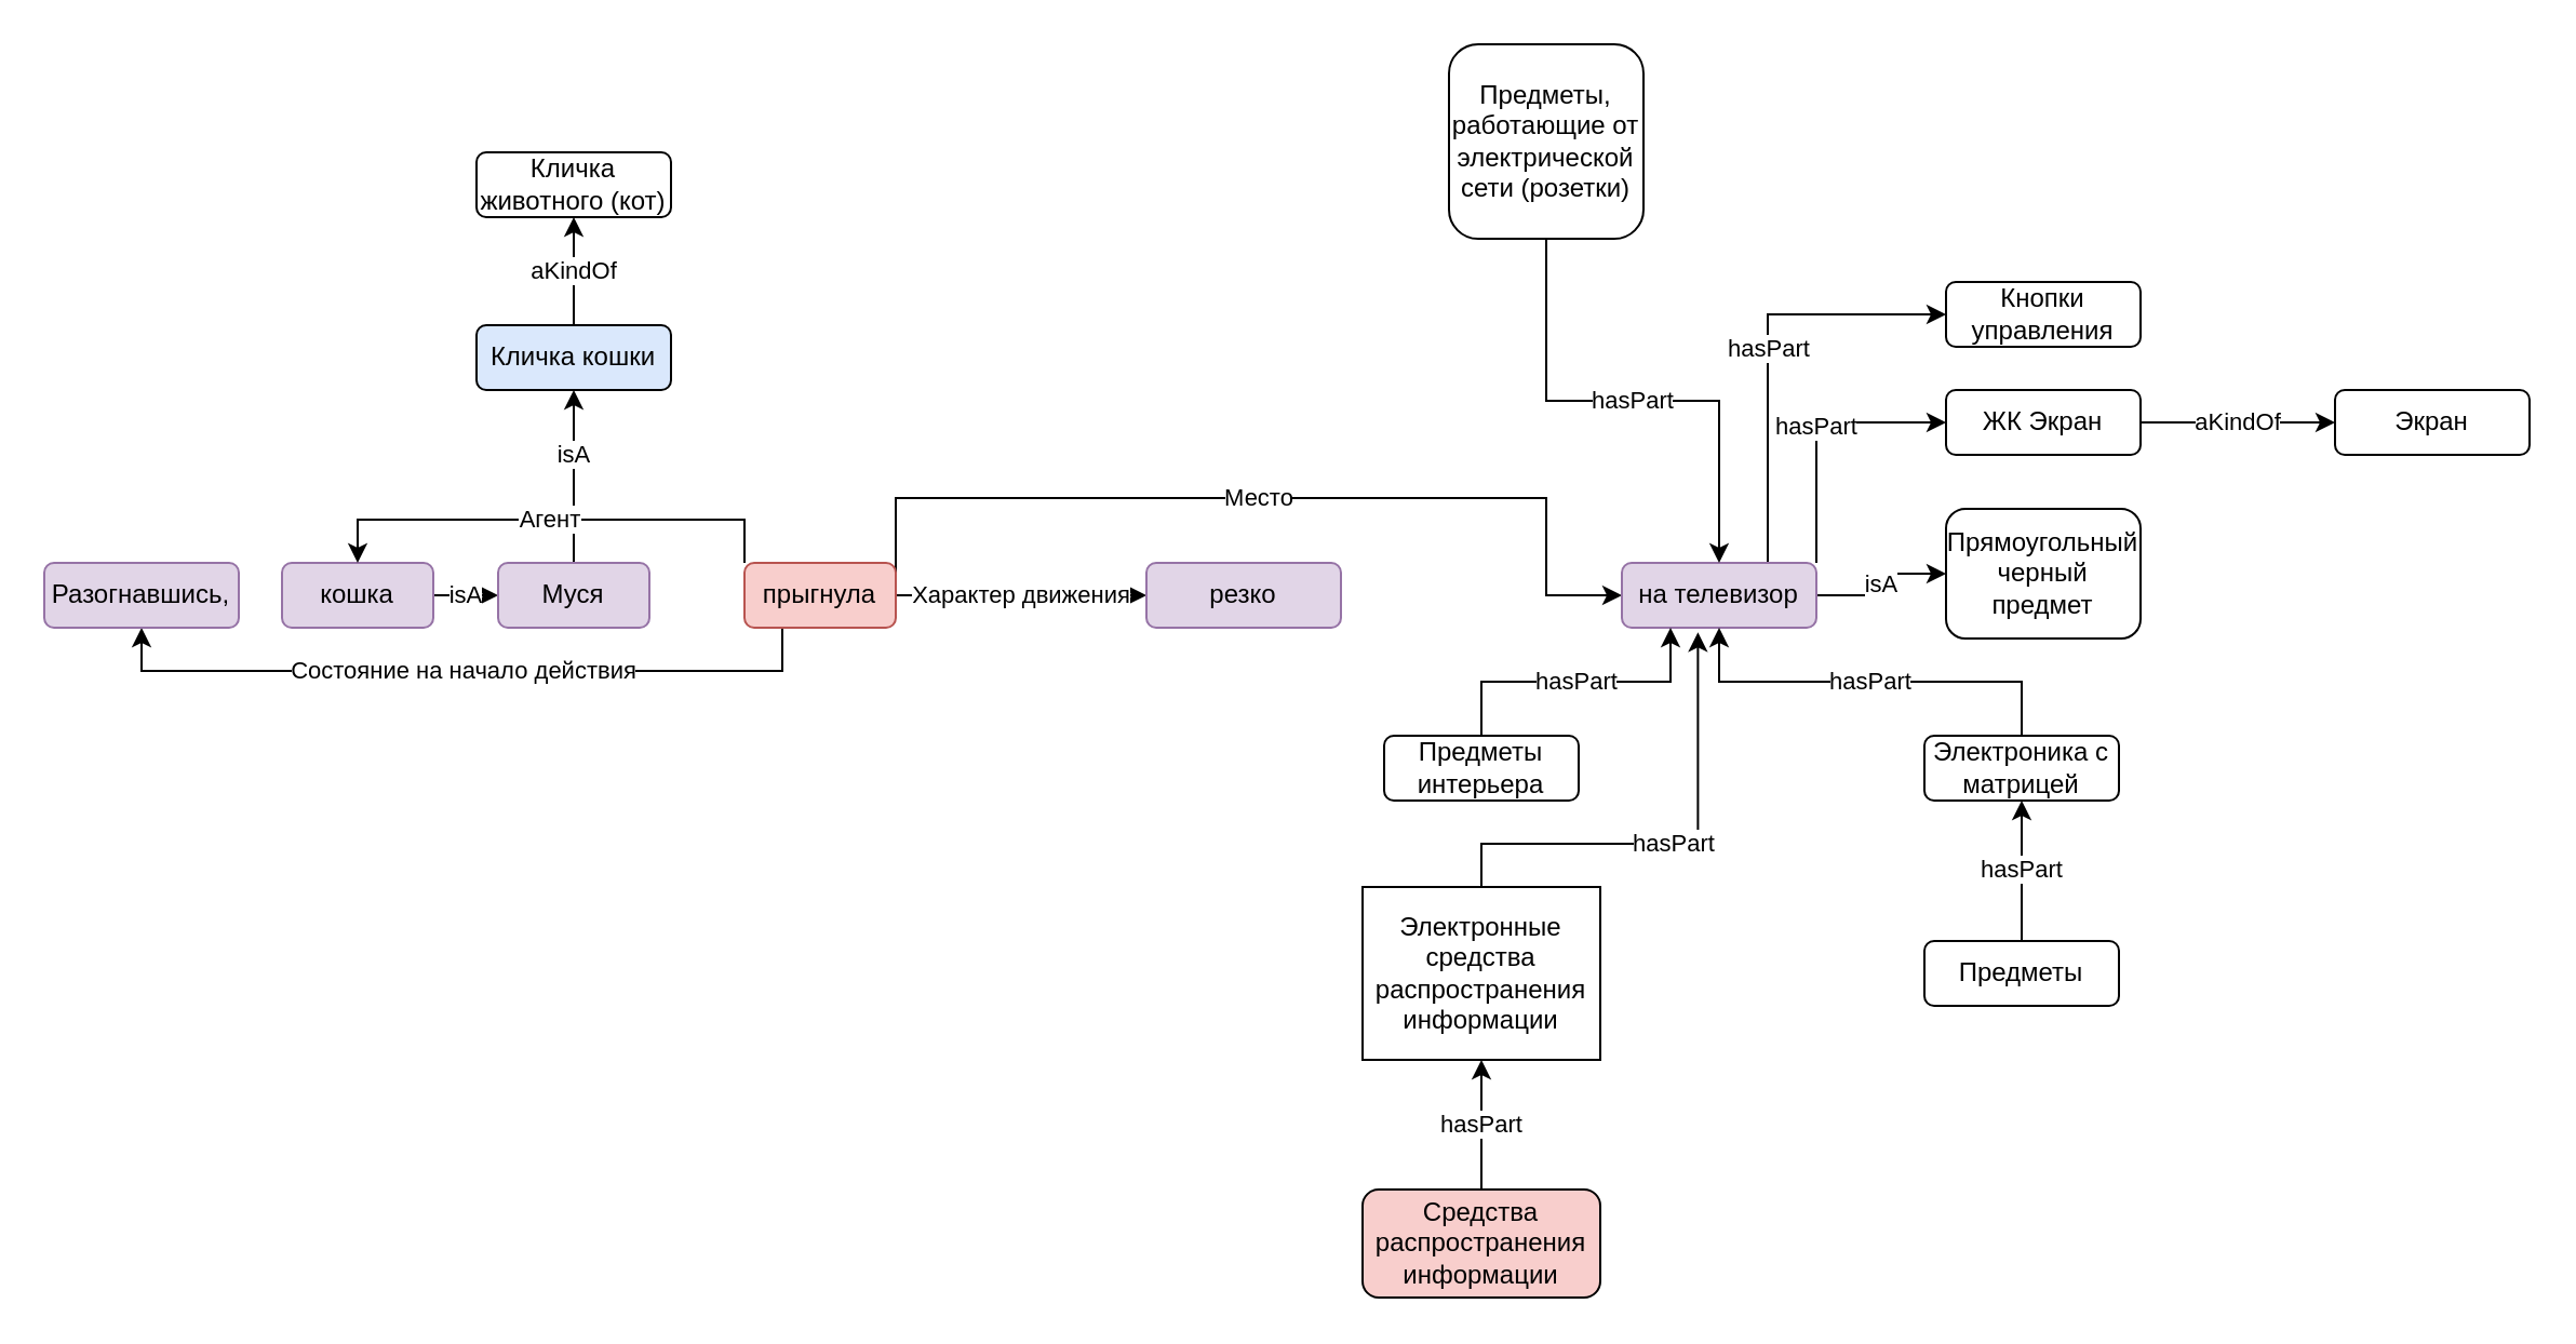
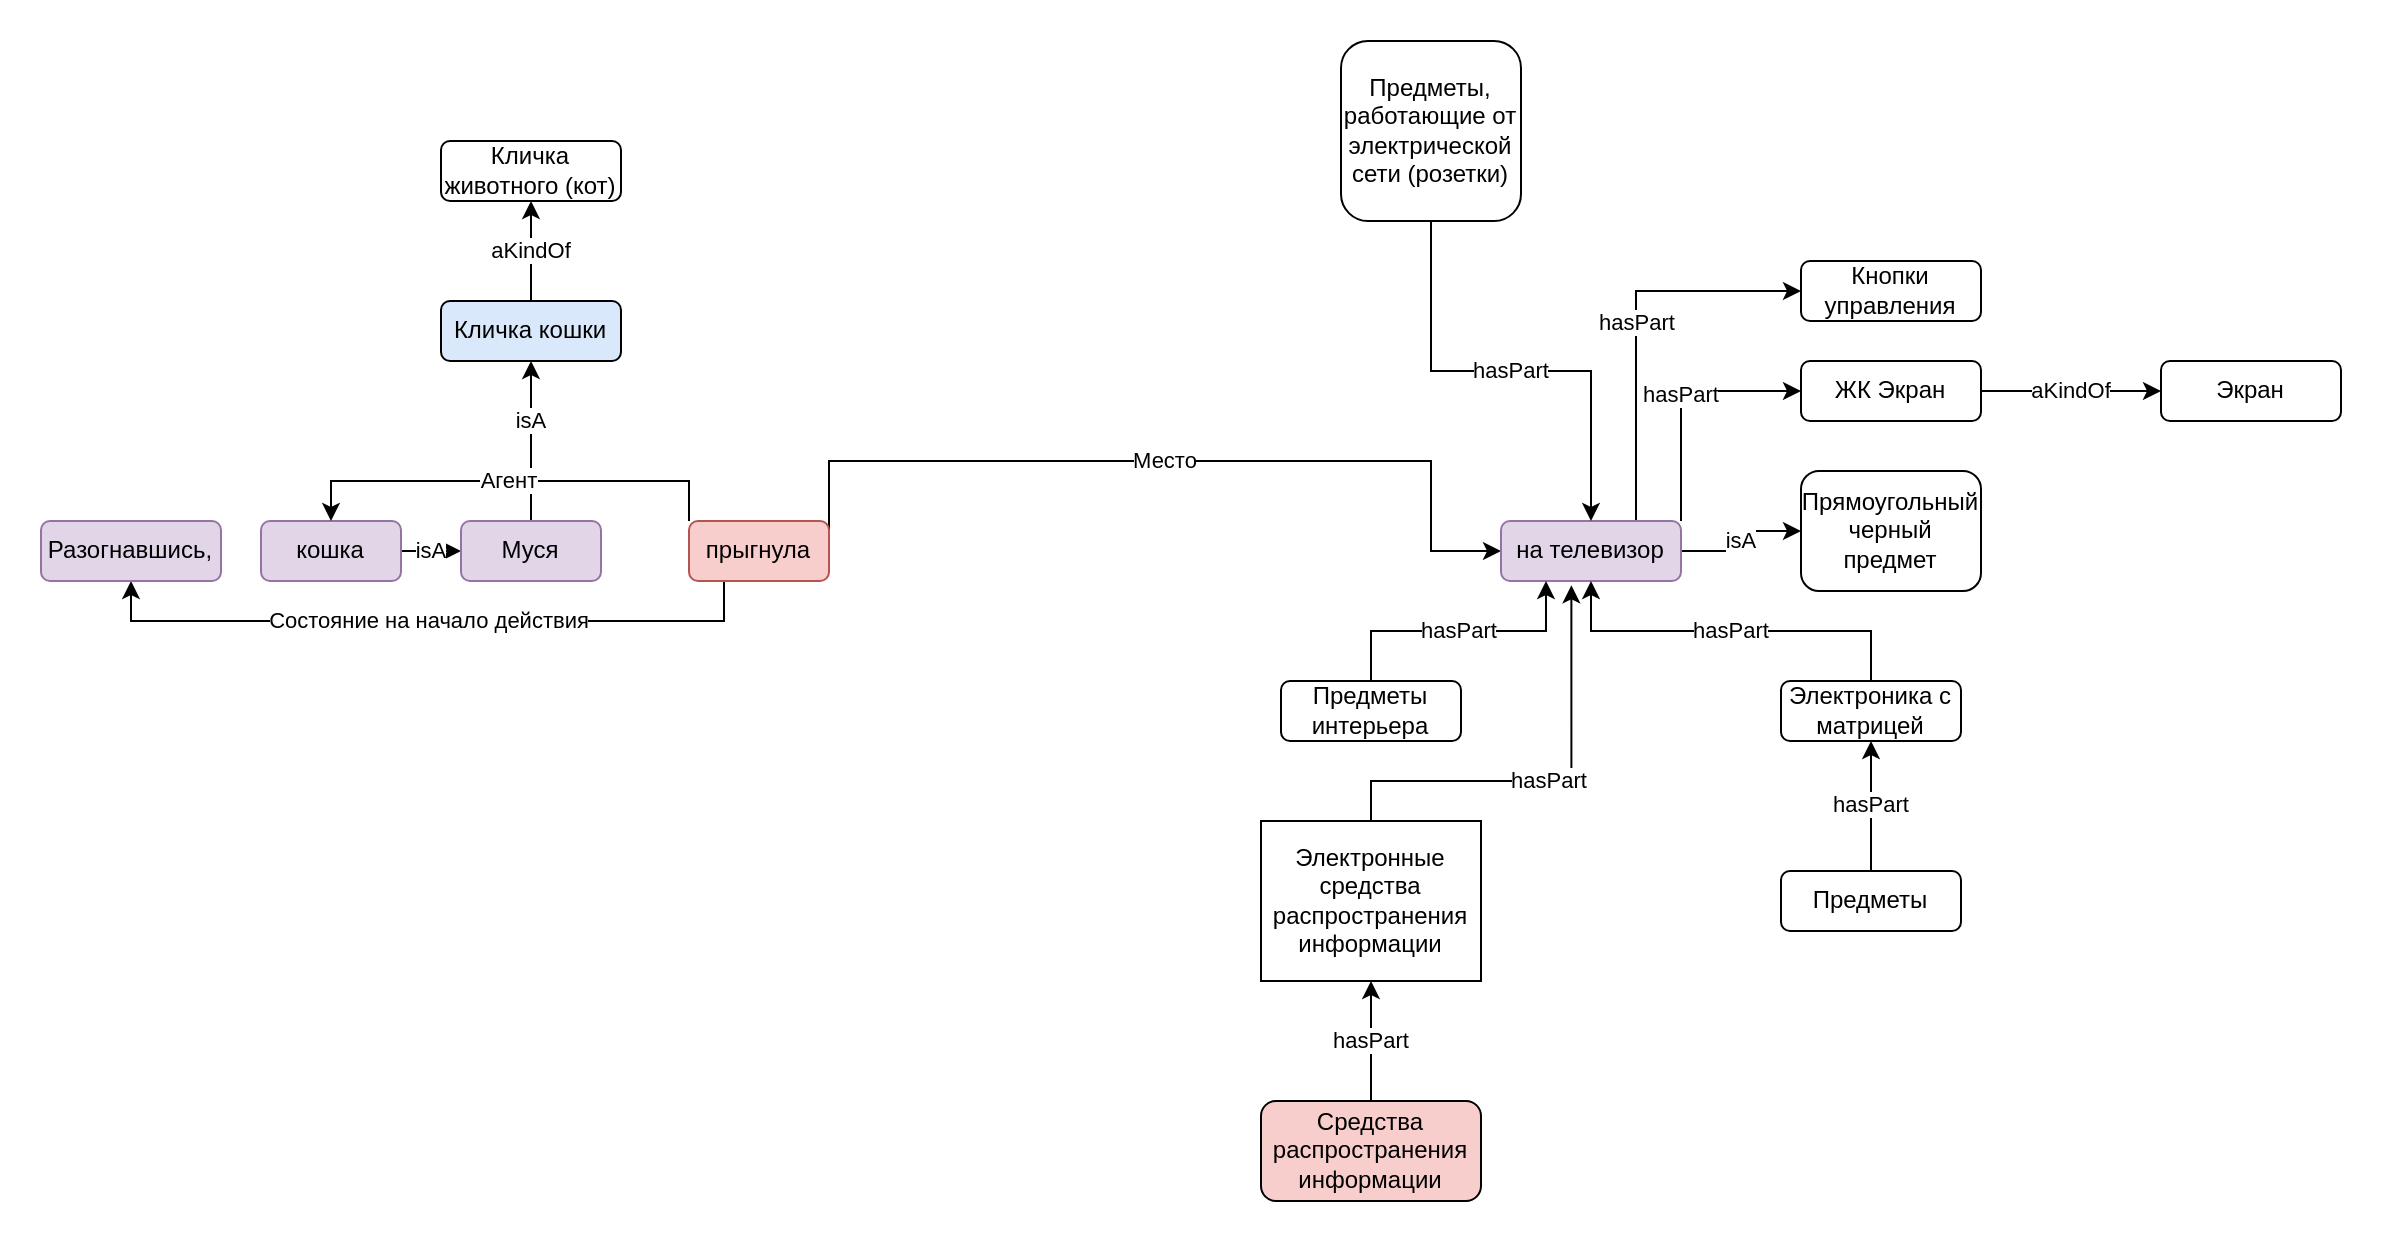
- <mxCell id="9" value="Характер движения" style="edgeStyle=orthogonalEdgeStyle;rounded=0;orthogonalLoop=1;jettySize=auto;html=1;exitX=1;exitY=0.5;exitDx=0;exitDy=0;entryX=0;entryY=0.5;entryDx=0;entryDy=0;" edge="1" parent="1" source="11" target="16"><mxGeometry relative="1" as="geometry" /></mxCell>
- <mxCell id="16" value="резко" style="rounded=1;whiteSpace=wrap;html=1;fillColor=#e1d5e7;strokeColor=#9673a6;" vertex="1" parent="1"><mxGeometry x="530" y="260" width="90" height="30" as="geometry" /></mxCell>
